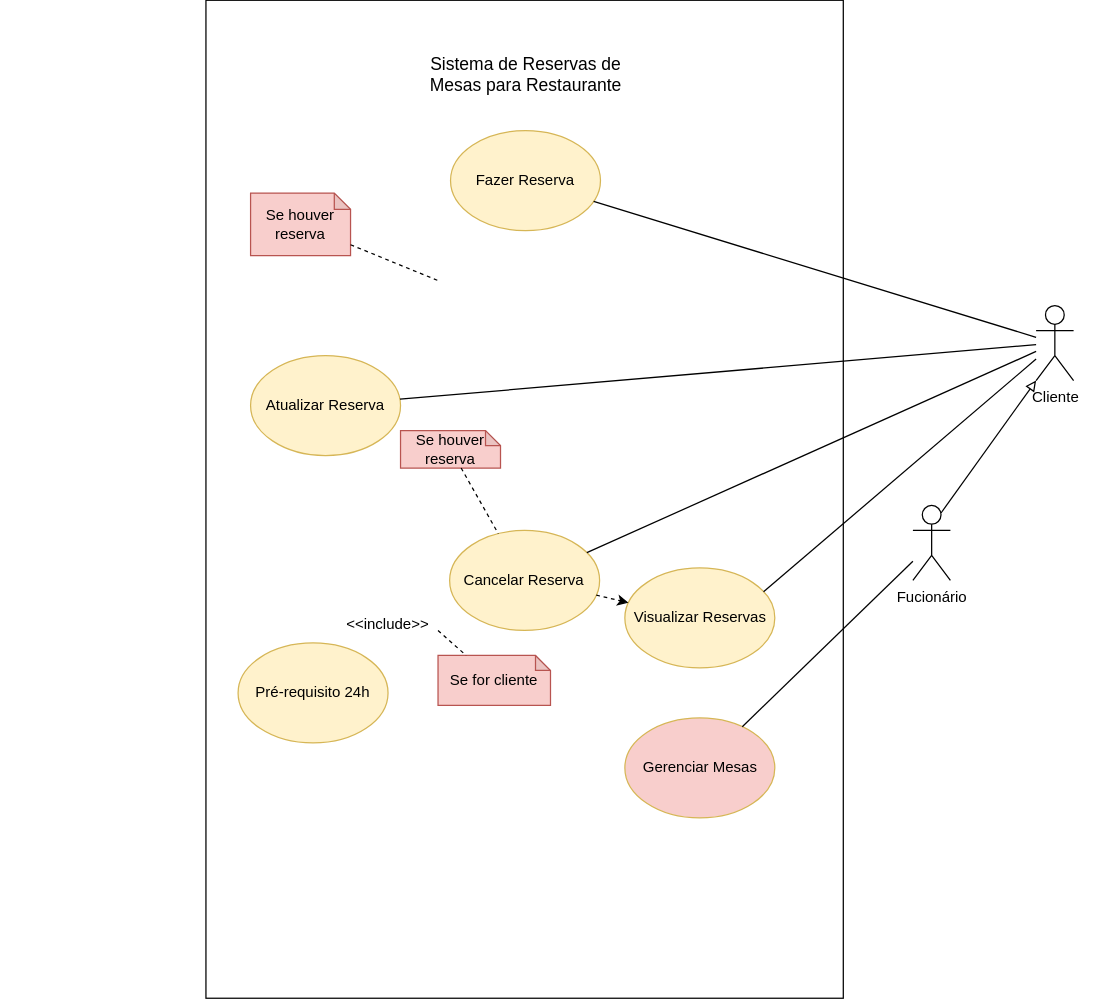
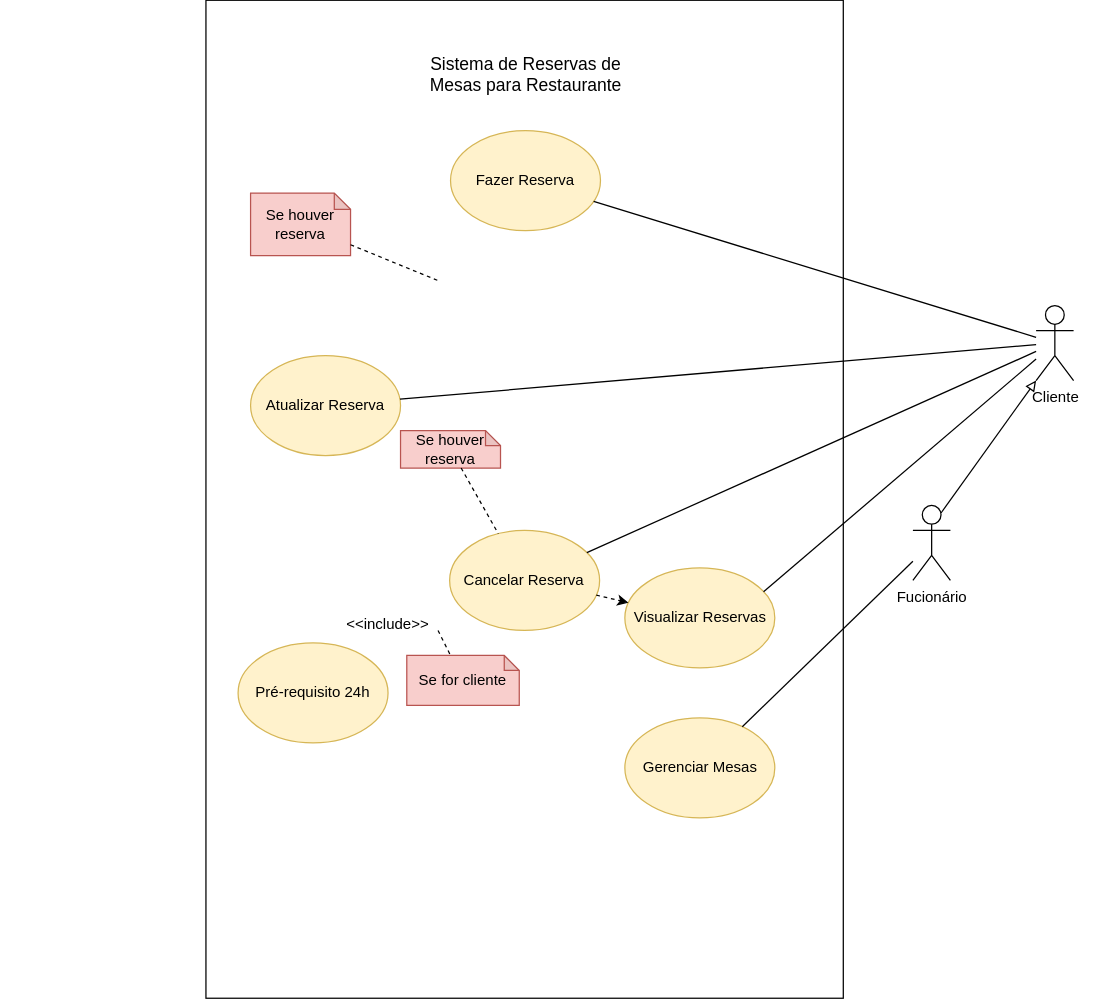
- <mxCell id="24" value="Se for cliente" style="shape=note;whiteSpace=wrap;html=1;backgroundOutline=1;darkOpacity=0.05;fillColor=#f8cecc;strokeColor=#b85450;size=12;" vertex="1" parent="1"><mxGeometry x="350" y="500" width="90" height="40" as="geometry" /></mxCell>
+ <mxCell id="24" value="Se for cliente" style="shape=note;whiteSpace=wrap;html=1;backgroundOutline=1;darkOpacity=0.05;fillColor=#f8cecc;strokeColor=#b85450;size=12;" vertex="1" parent="1"><mxGeometry x="325" y="500" width="90" height="40" as="geometry" /></mxCell>
- <mxCell id="9" value="Gerenciar Mesas" style="ellipse;whiteSpace=wrap;html=1;fillColor=#f8cecc;strokeColor=#d6b656;" vertex="1" parent="1"><mxGeometry x="499.5" y="550" width="120" height="80" as="geometry" /></mxCell>
+ <mxCell id="9" value="Gerenciar Mesas" style="ellipse;whiteSpace=wrap;html=1;fillColor=#fff2cc;strokeColor=#d6b656;" vertex="1" parent="1"><mxGeometry x="499.5" y="550" width="120" height="80" as="geometry" /></mxCell>
